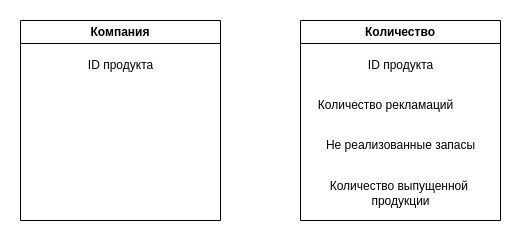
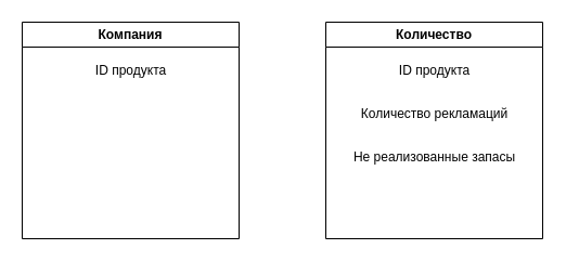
- <mxCell id="6" value="Количество рекламаций" style="text;html=1;align=center;verticalAlign=middle;resizable=0;points=[];autosize=1;strokeColor=none;fillColor=none;" vertex="1" parent="4"><mxGeometry x="5" y="70" width="160" height="30" as="geometry" /></mxCell>
+ <mxCell id="6" value="Количество рекламаций" style="text;html=1;align=center;verticalAlign=middle;resizable=0;points=[];autosize=1;strokeColor=none;fillColor=none;" vertex="1" parent="4"><mxGeometry x="20" y="70" width="160" height="30" as="geometry" /></mxCell>
- <mxCell id="8" value="Количество выпущенной&amp;nbsp;&lt;div&gt;продукции&lt;/div&gt;" style="text;html=1;align=center;verticalAlign=middle;resizable=0;points=[];autosize=1;strokeColor=none;fillColor=none;" vertex="1" parent="1"><mxGeometry x="315" y="173" width="170" height="40" as="geometry" /></mxCell>
